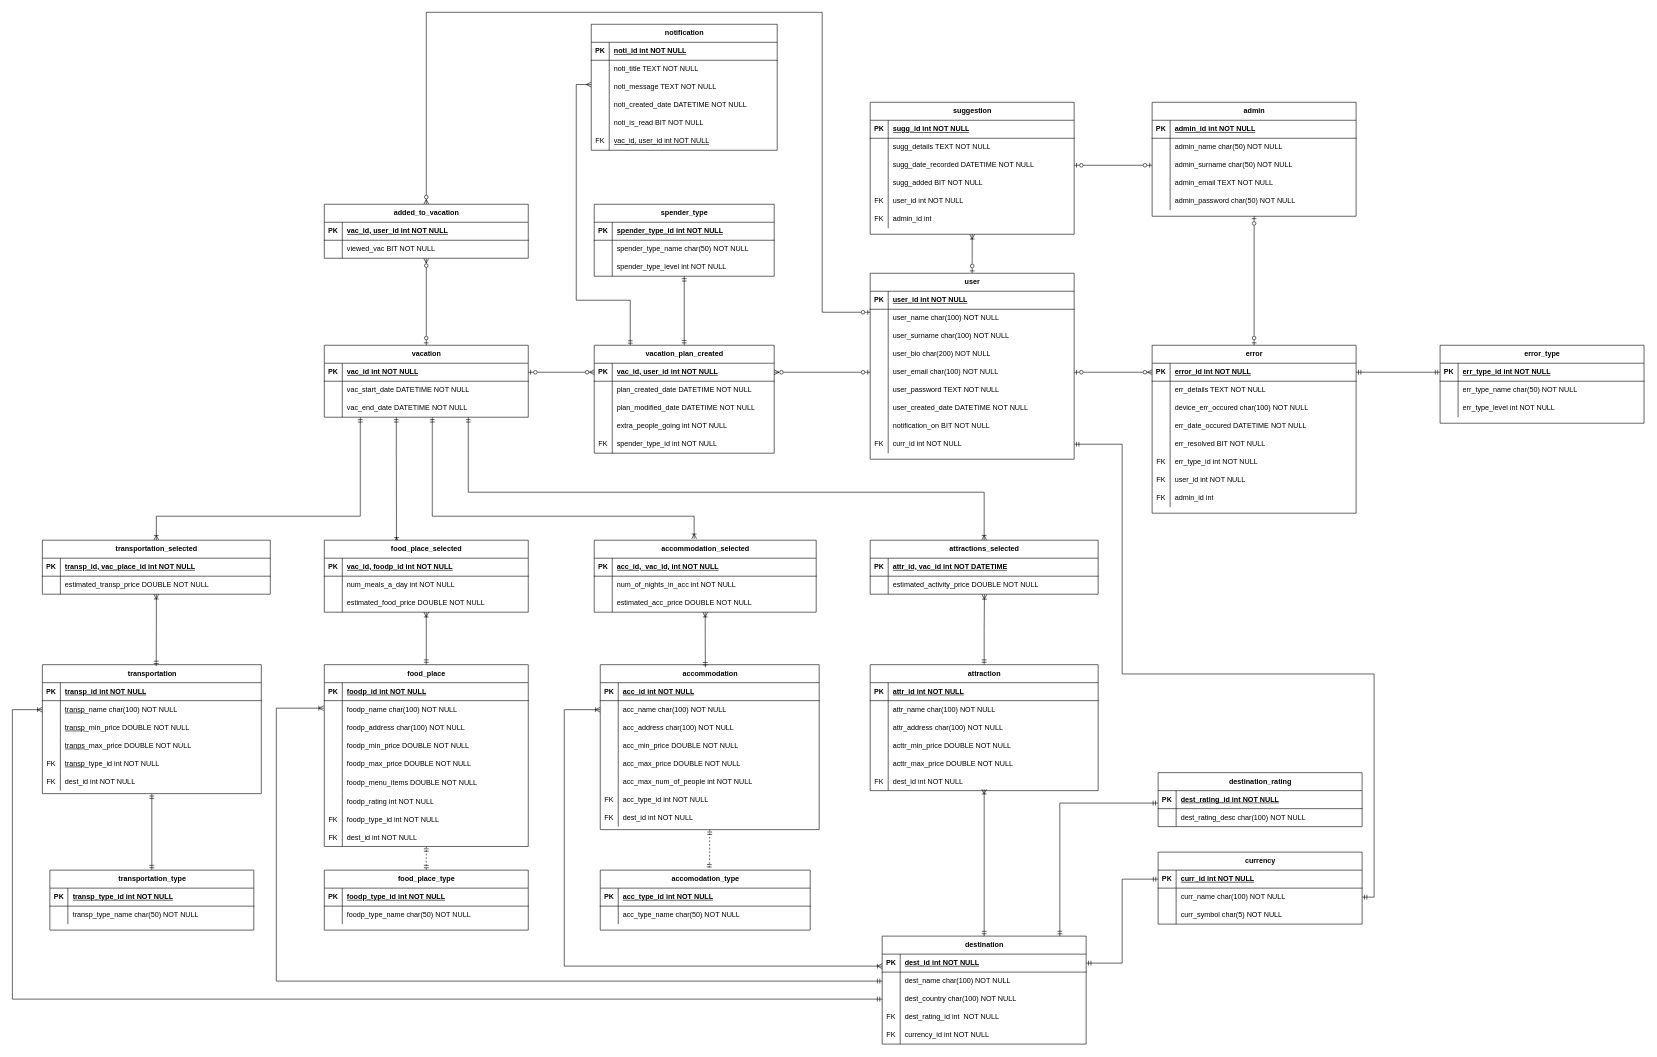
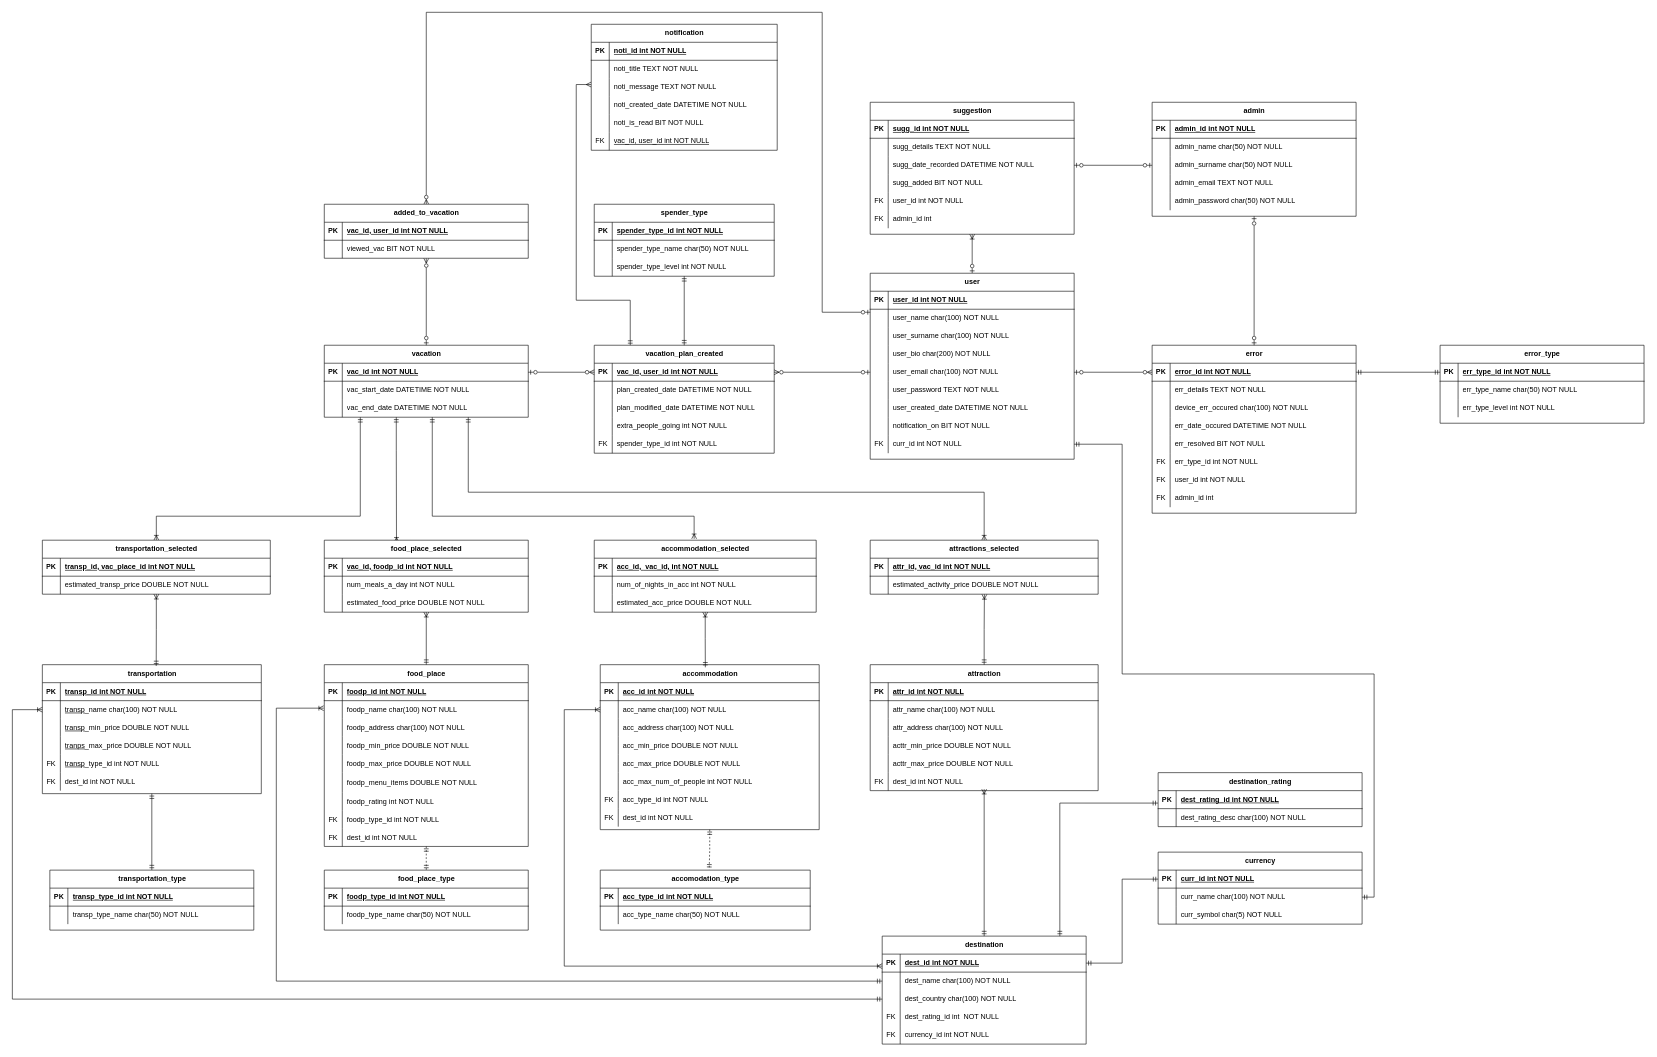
- <mxCell id="277" value="attr_id, vac_id int NOT DATETIME" style="shape=partialRectangle;connectable=0;fillColor=none;top=0;left=0;bottom=0;right=0;align=left;spacingLeft=6;fontStyle=5;overflow=hidden;whiteSpace=wrap;html=1;" parent="275" vertex="1"><mxGeometry x="30" width="350" height="30" as="geometry"><mxRectangle width="350" height="30" as="alternateBounds" /></mxGeometry></mxCell>
+ <mxCell id="277" value="attr_id, vac_id int NOT NULL" style="shape=partialRectangle;connectable=0;fillColor=none;top=0;left=0;bottom=0;right=0;align=left;spacingLeft=6;fontStyle=5;overflow=hidden;whiteSpace=wrap;html=1;" parent="275" vertex="1"><mxGeometry x="30" width="350" height="30" as="geometry"><mxRectangle width="350" height="30" as="alternateBounds" /></mxGeometry></mxCell>
